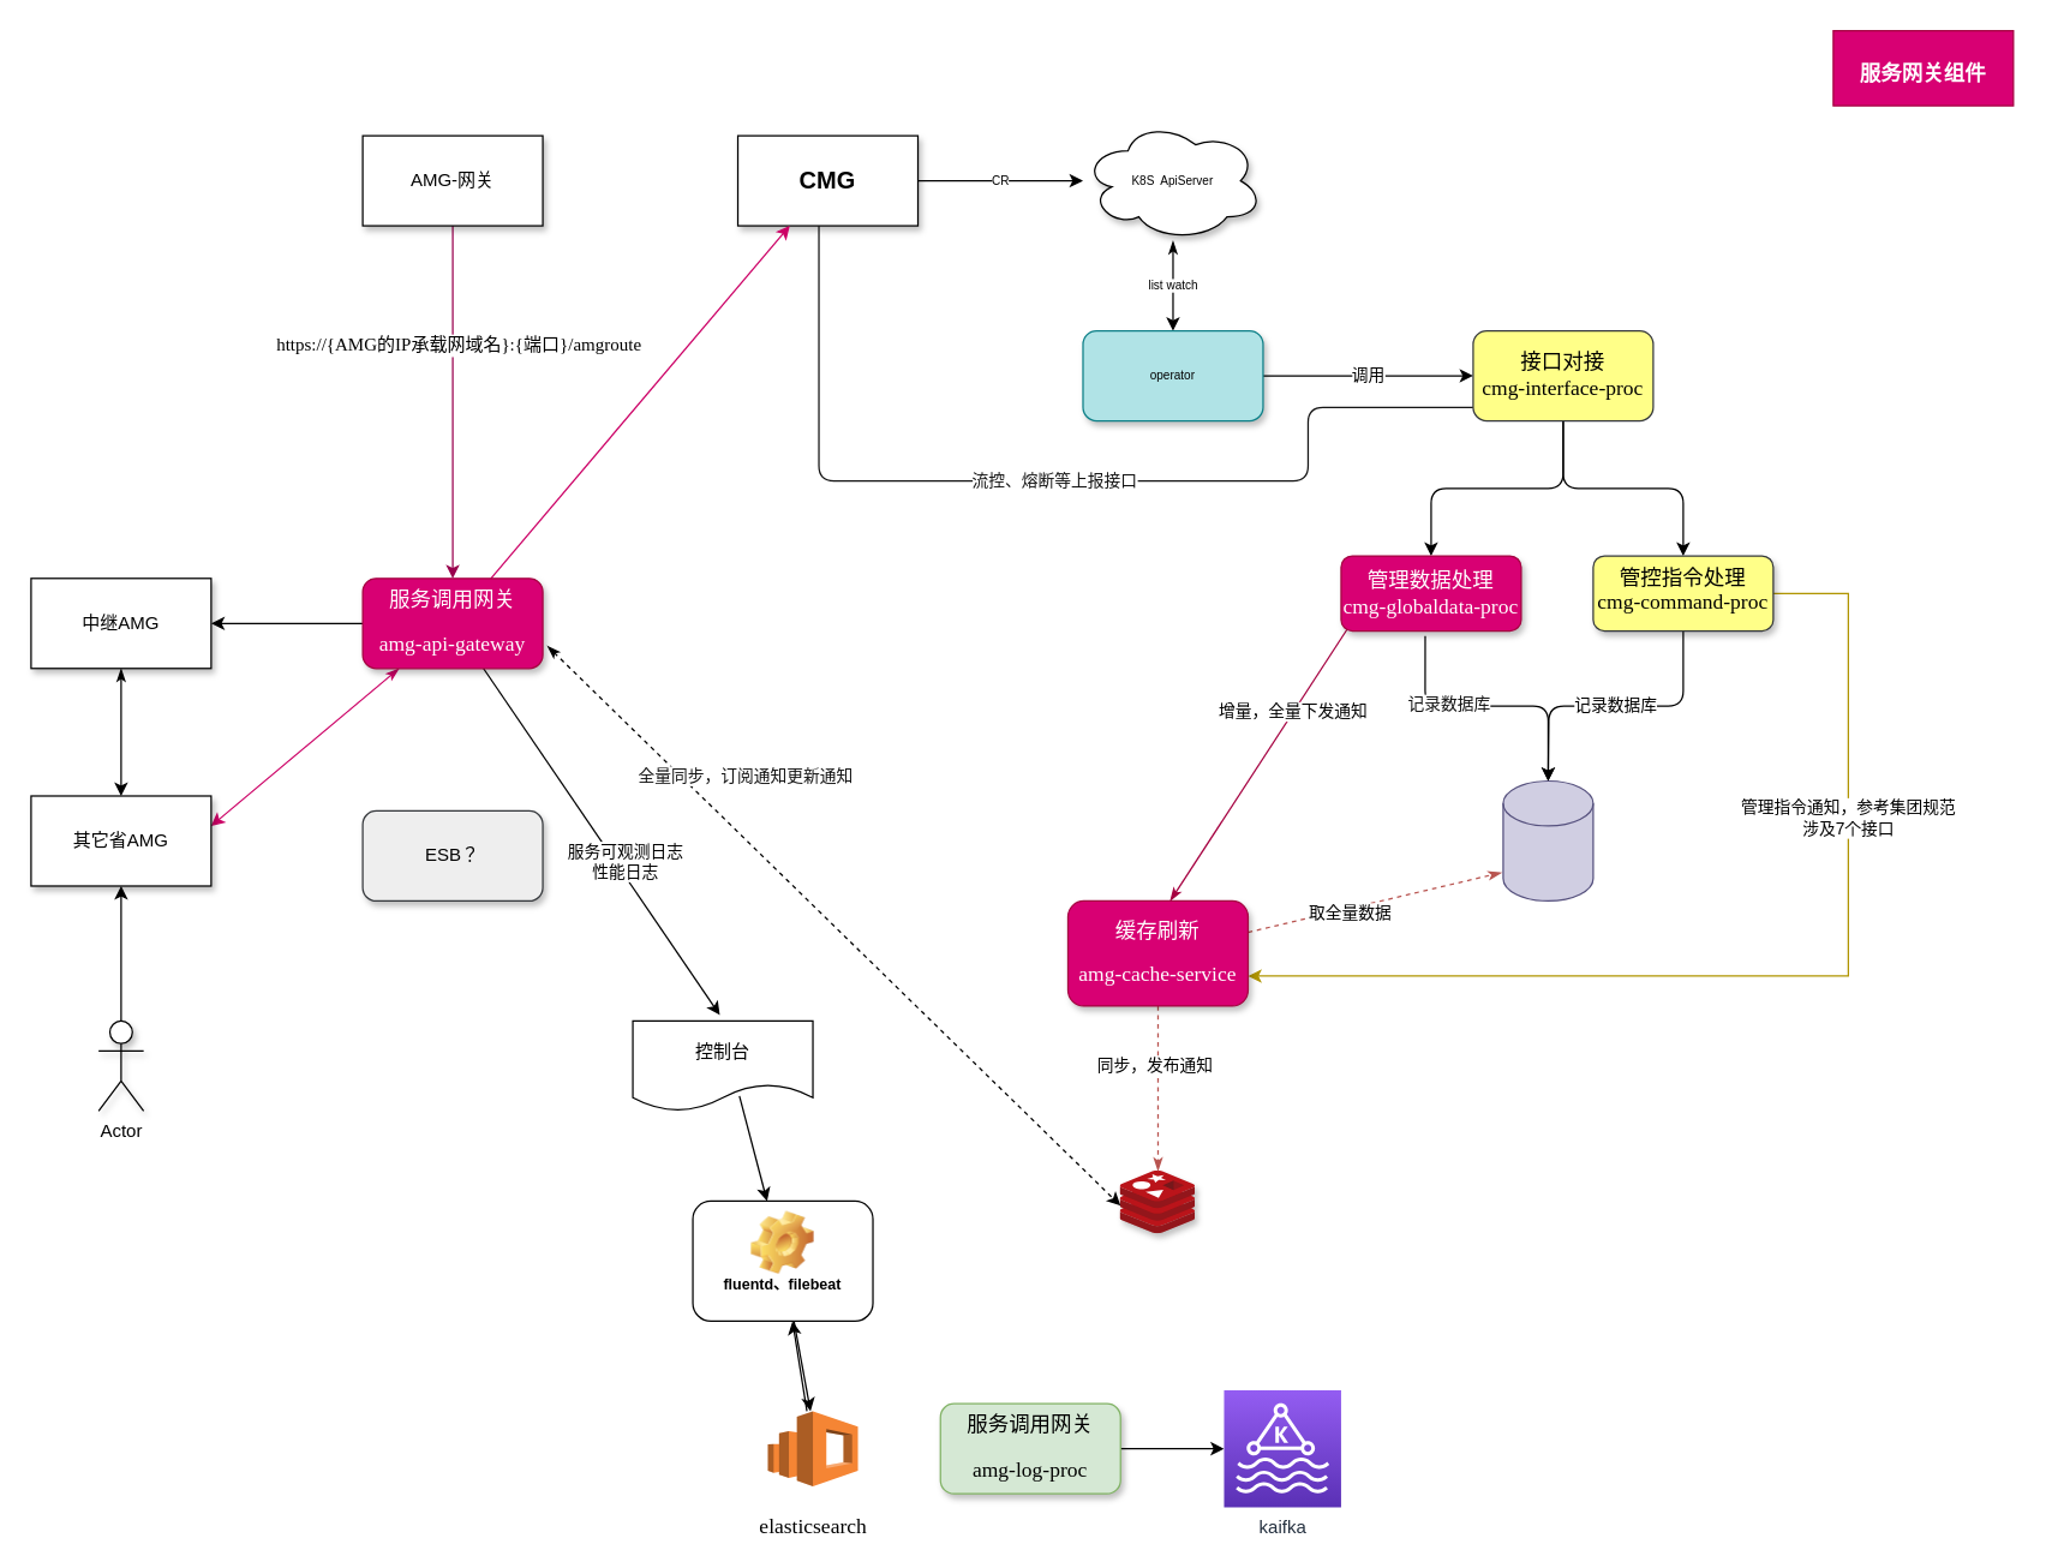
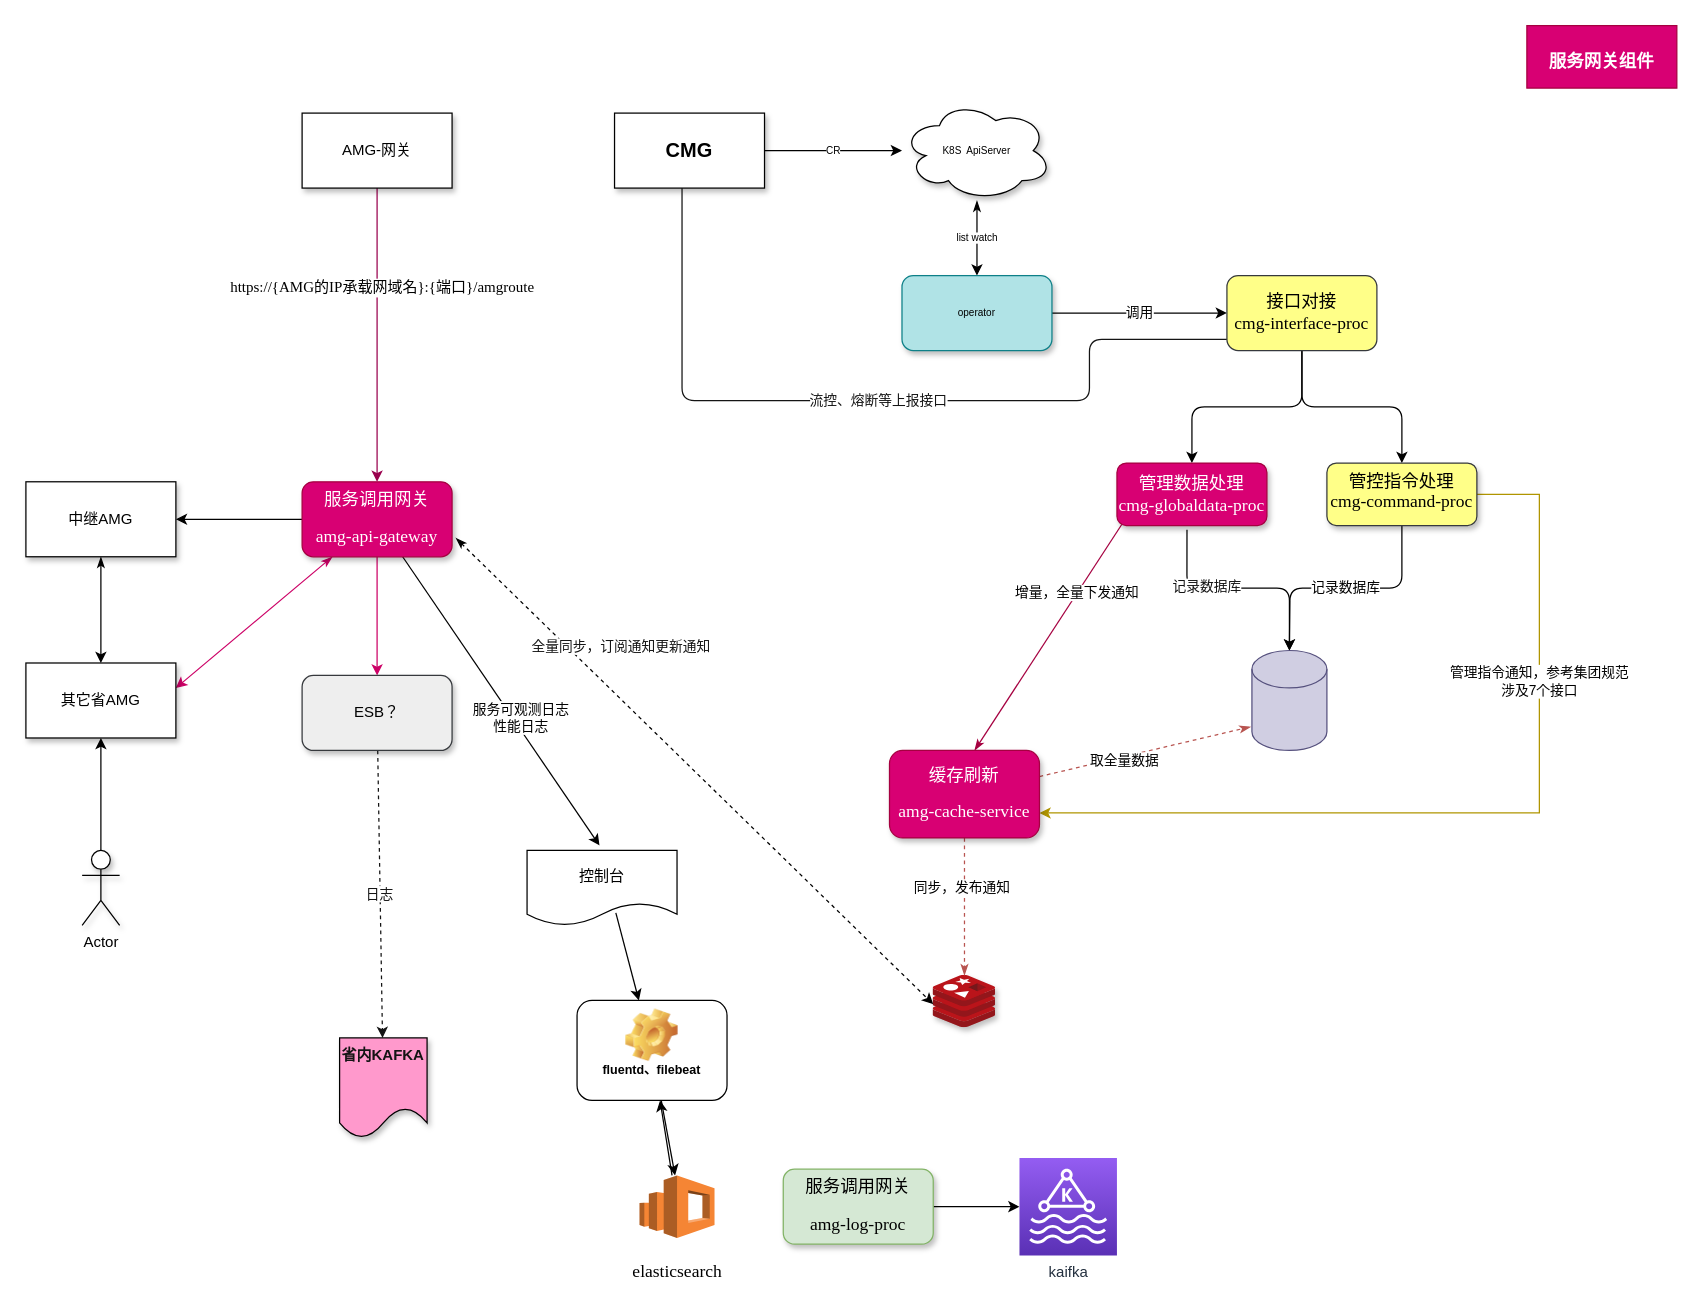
- <mxCell id="16" value="" style="edgeStyle=none;curved=1;sketch=0;orthogonalLoop=1;jettySize=auto;html=1;startArrow=none;startFill=0;strokeColor=#CC0066;" parent="1" source="20" target="3" edge="1"><mxGeometry relative="1" as="geometry" /></mxCell>
+ <mxCell id="16" value="" style="edgeStyle=none;curved=1;sketch=0;orthogonalLoop=1;jettySize=auto;html=1;startArrow=none;startFill=0;strokeColor=#CC0066;" parent="1" source="20" target="27" edge="1"><mxGeometry relative="1" as="geometry" /></mxCell>
+ <mxCell id="26" value="日志" style="edgeStyle=none;sketch=0;orthogonalLoop=1;jettySize=auto;html=1;dashed=1;fontColor=#141414;startArrow=none;startFill=0;strokeColor=#141414;" parent="1" source="27" target="41" edge="1"><mxGeometry relative="1" as="geometry" /></mxCell>
+ <mxCell id="41" value="&lt;b&gt;省内KAFKA&lt;/b&gt;" style="shape=document;whiteSpace=wrap;html=1;boundedLbl=1;rounded=1;shadow=1;glass=0;pointerEvents=0;fontColor=#141414;fillColor=#FF99CC;gradientColor=none;align=center;verticalAlign=top;" parent="1" vertex="1"><mxGeometry x="271" y="830" width="70" height="80" as="geometry" /></mxCell>
